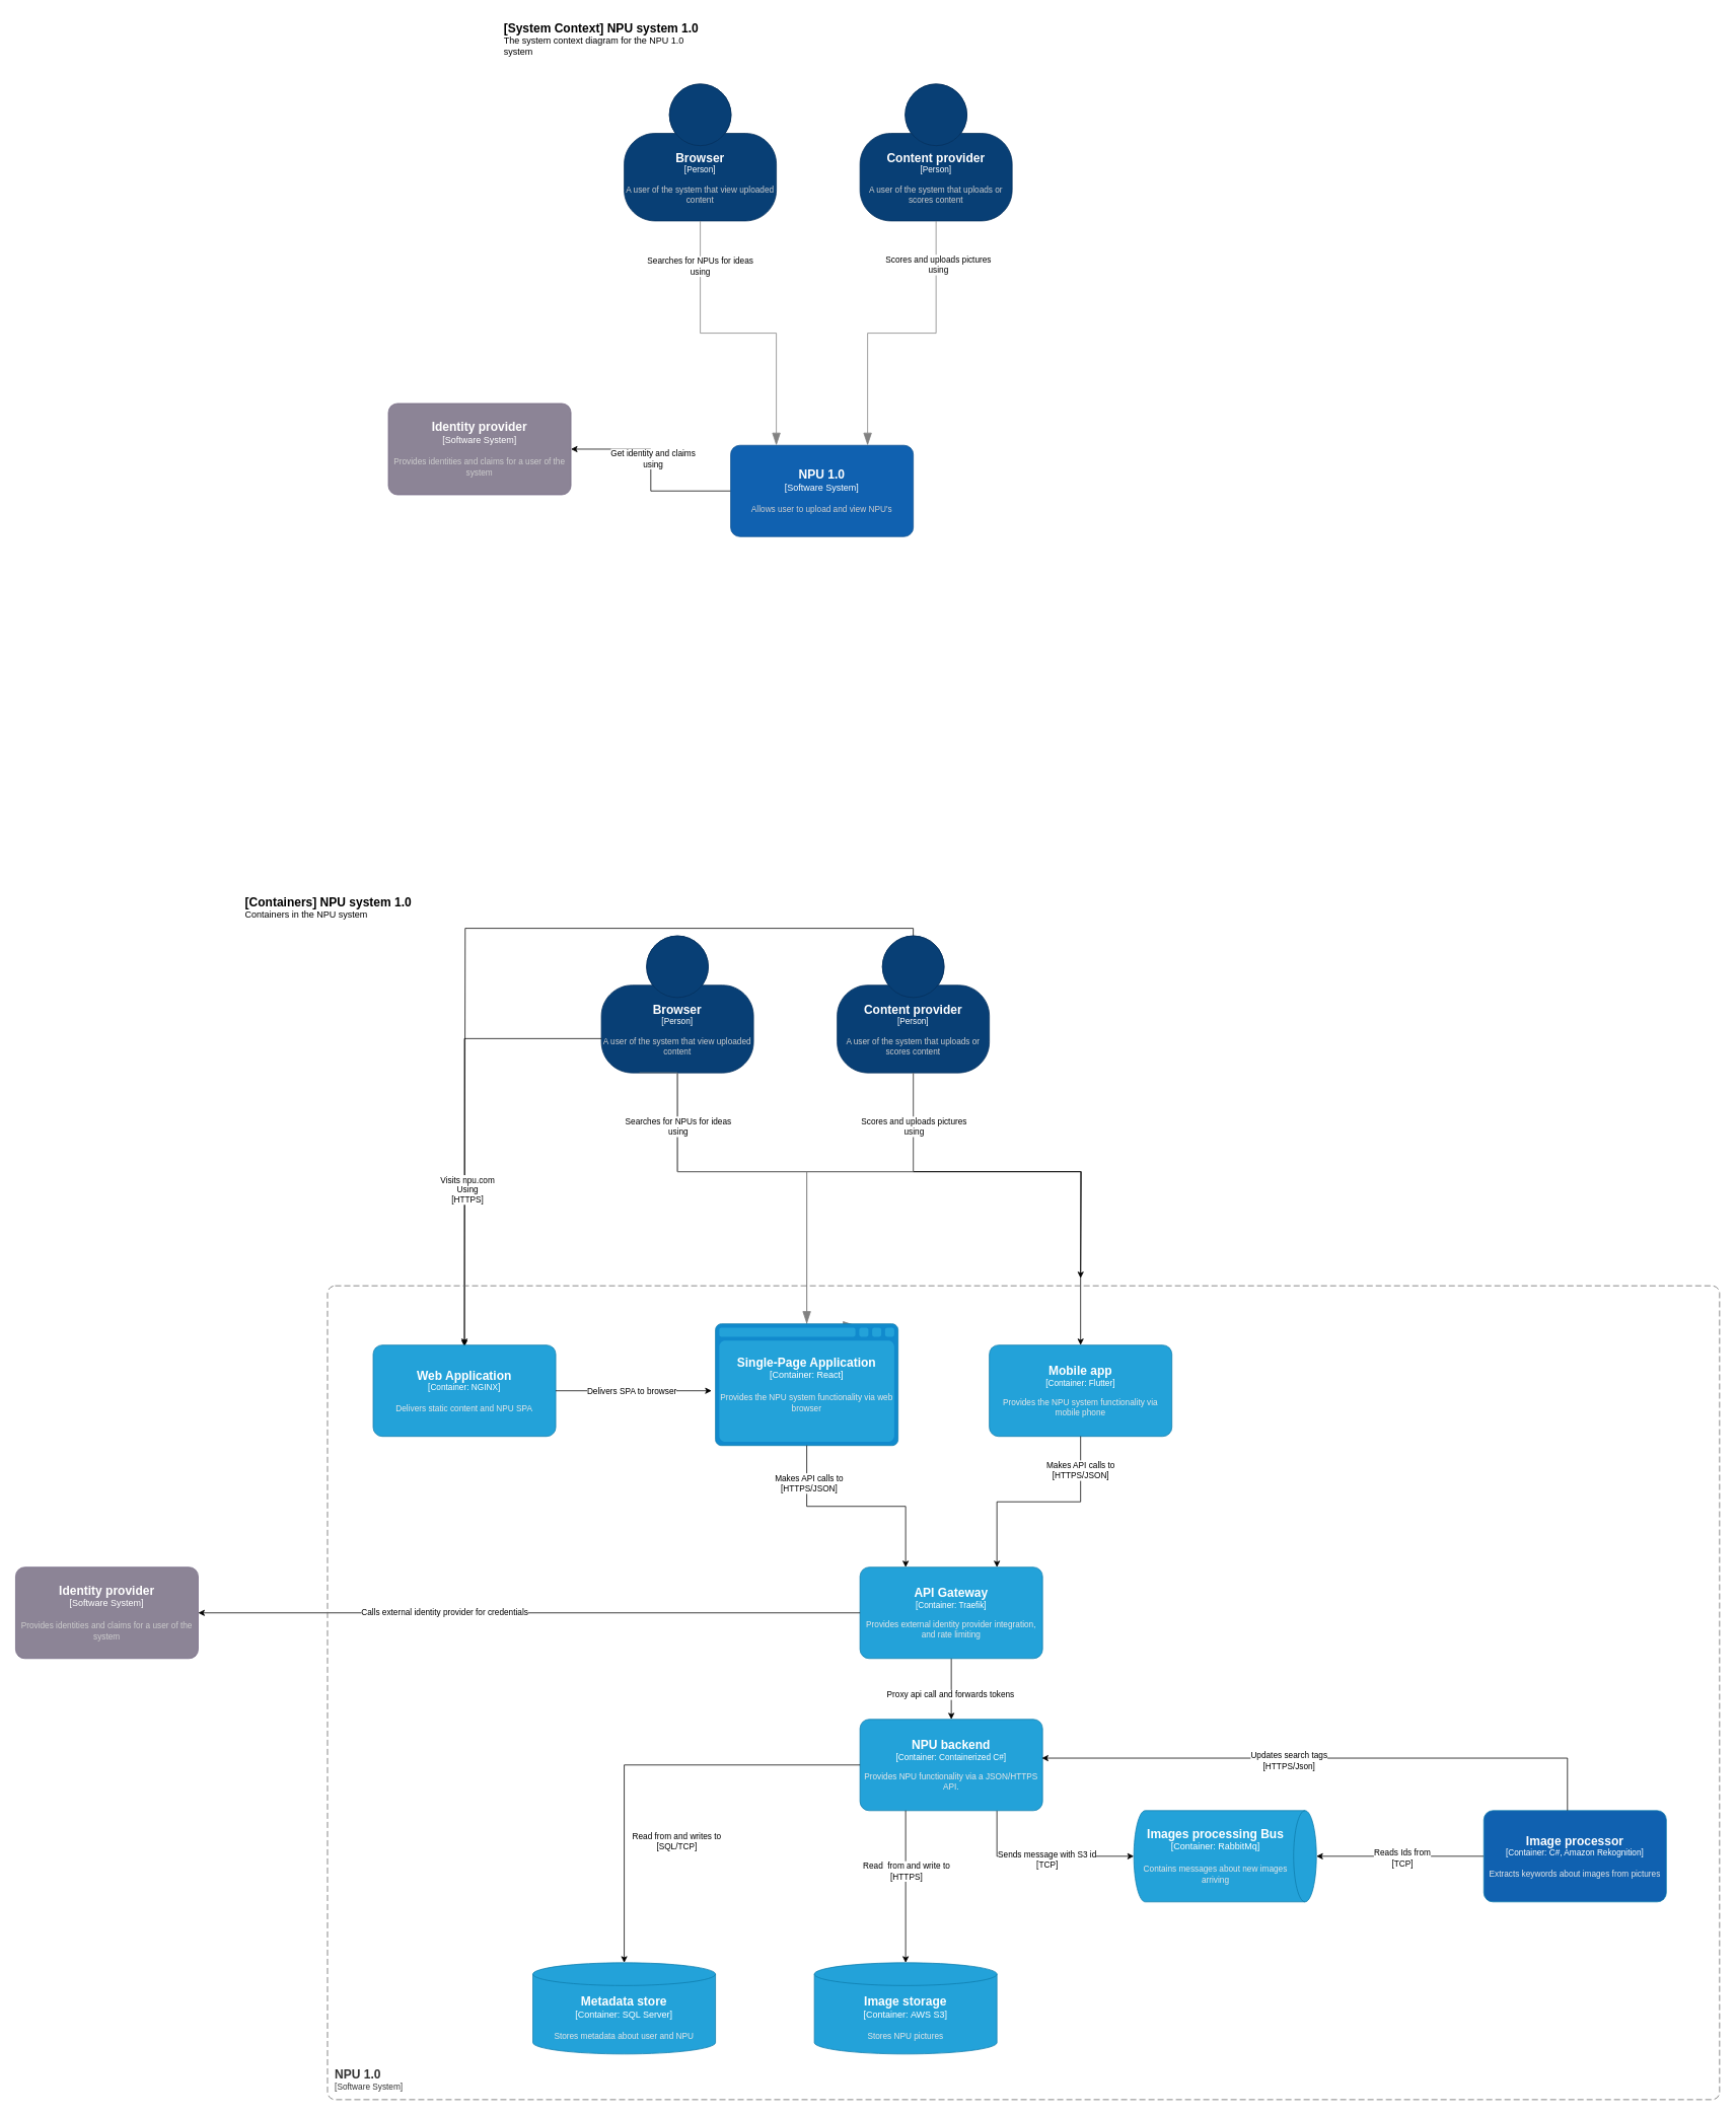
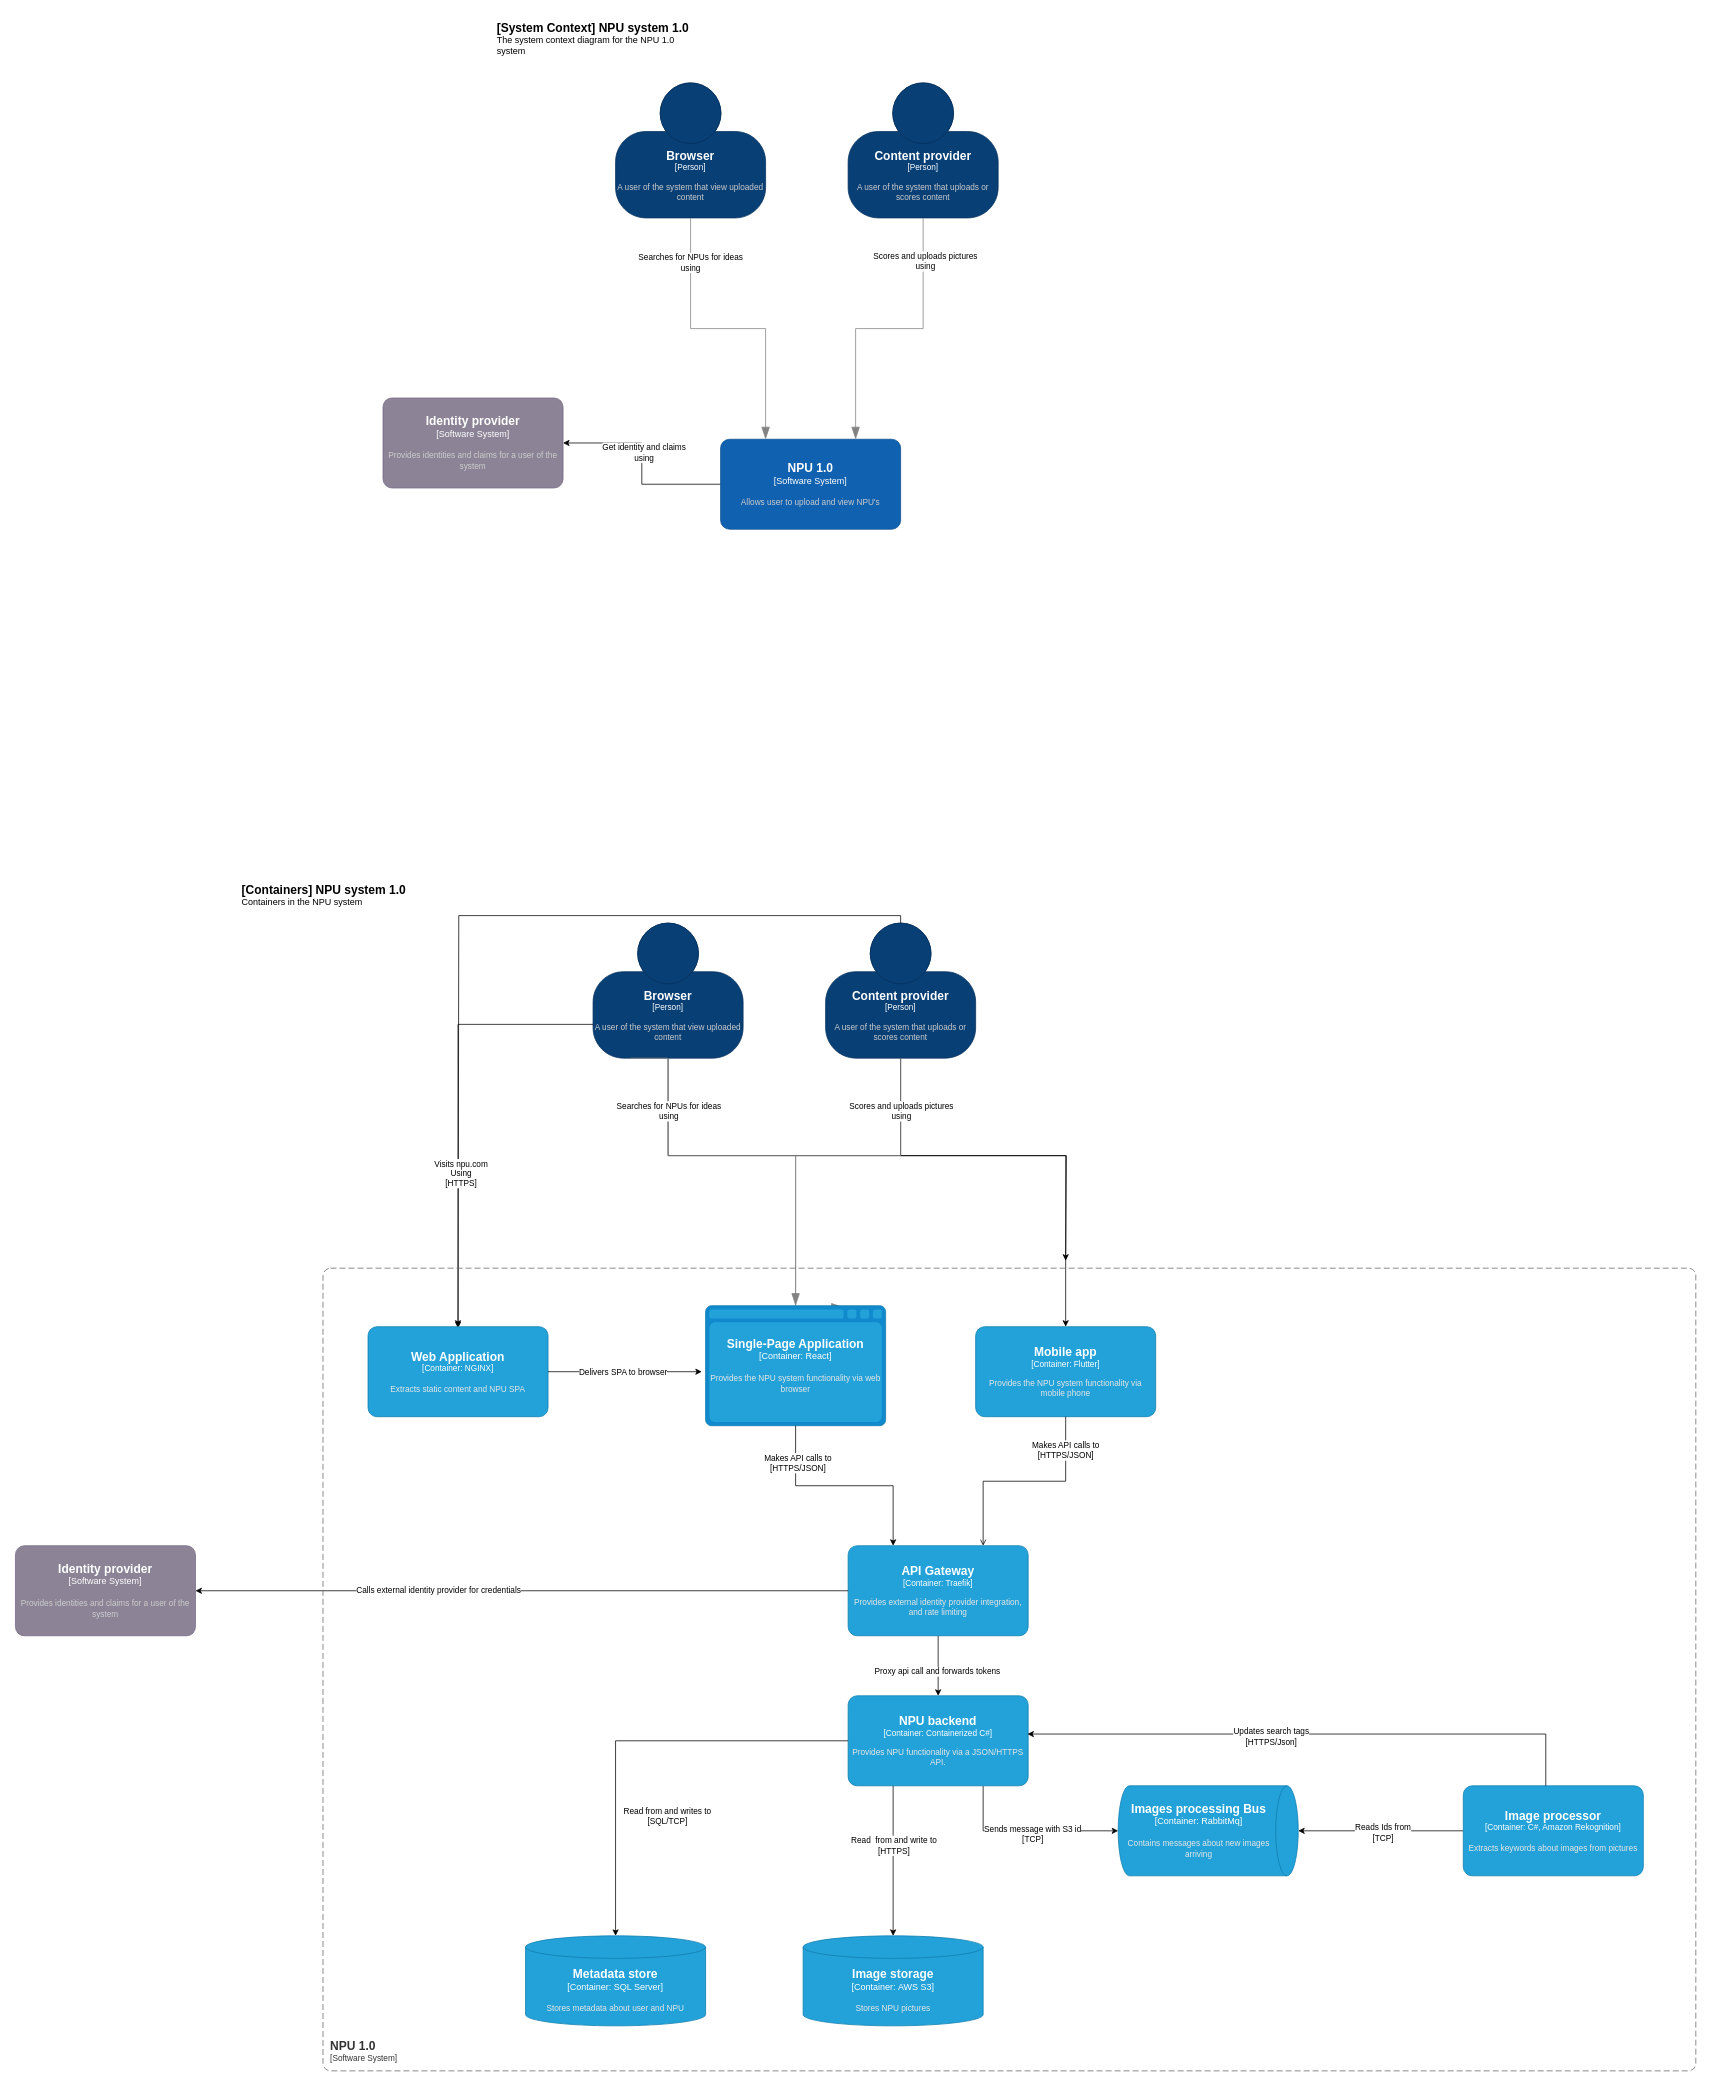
- <mxCell id="25" value="&lt;font style=&quot;font-size: 16px&quot;&gt;&lt;b&gt;Web Application&lt;/b&gt;&lt;/font&gt;&lt;div&gt;[Container: NGINX]&lt;/div&gt;&lt;br&gt;&lt;div&gt;&lt;font style=&quot;font-size: 11px&quot;&gt;&lt;font color=&quot;#E6E6E6&quot;&gt;Delivers static content and NPU SPA&lt;/font&gt;&lt;/div&gt;" style="rounded=1;whiteSpace=wrap;html=1;fontSize=11;labelBackgroundColor=none;fillColor=#23A2D9;fontColor=#ffffff;align=center;arcSize=10;strokeColor=#0E7DAD;metaEdit=1;resizable=0;points=[[0.25,0,0],[0.5,0,0],[0.75,0,0],[1,0.25,0],[1,0.5,0],[1,0.75,0],[0.75,1,0],[0.5,1,0],[0.25,1,0],[0,0.75,0],[0,0.5,0],[0,0.25,0]];" vertex="1" parent="1"><mxGeometry x="490" y="1768" width="240" height="120" as="geometry" /></mxCell>
+ <mxCell id="25" value="&lt;font style=&quot;font-size: 16px&quot;&gt;&lt;b&gt;Web Application&lt;/b&gt;&lt;/font&gt;&lt;div&gt;[Container: NGINX]&lt;/div&gt;&lt;br&gt;&lt;div&gt;&lt;font style=&quot;font-size: 11px&quot;&gt;&lt;font color=&quot;#E6E6E6&quot;&gt;Extracts static content and NPU SPA&lt;/font&gt;&lt;/div&gt;" style="rounded=1;whiteSpace=wrap;html=1;fontSize=11;labelBackgroundColor=none;fillColor=#23A2D9;fontColor=#ffffff;align=center;arcSize=10;strokeColor=#0E7DAD;metaEdit=1;resizable=0;points=[[0.25,0,0],[0.5,0,0],[0.75,0,0],[1,0.25,0],[1,0.5,0],[1,0.75,0],[0.75,1,0],[0.5,1,0],[0.25,1,0],[0,0.75,0],[0,0.5,0],[0,0.25,0]];" vertex="1" parent="1"><mxGeometry x="490" y="1768" width="240" height="120" as="geometry" /></mxCell>
- <mxCell id="36" style="edgeStyle=orthogonalEdgeStyle;rounded=0;orthogonalLoop=1;jettySize=auto;html=1;entryX=0.75;entryY=0;entryDx=0;entryDy=0;entryPerimeter=0;" edge="1" parent="1" source="28" target="42"><mxGeometry relative="1" as="geometry" /></mxCell>
+ <mxCell id="36" style="edgeStyle=orthogonalEdgeStyle;rounded=0;orthogonalLoop=1;jettySize=auto;html=1;entryX=0.75;entryY=0;entryDx=0;entryDy=0;entryPerimeter=0;endArrow=open;" edge="1" parent="1" source="28" target="42"><mxGeometry relative="1" as="geometry" /></mxCell>
- <mxCell id="54" value="&lt;font style=&quot;font-size: 16px&quot;&gt;&lt;b&gt;Image processor&lt;/b&gt;&lt;/font&gt;&lt;div&gt;[Container: C#, Amazon Rekognition]&lt;/div&gt;&lt;br&gt;&lt;div&gt;&lt;font style=&quot;font-size: 11px&quot;&gt;&lt;font color=&quot;#E6E6E6&quot;&gt;Extracts keywords about images from pictures&lt;/font&gt;&lt;/div&gt;" style="rounded=1;whiteSpace=wrap;html=1;fontSize=11;labelBackgroundColor=none;fillColor=#1061b0;fontColor=#ffffff;align=center;arcSize=10;strokeColor=#0E7DAD;metaEdit=1;resizable=0;points=[[0.25,0,0],[0.5,0,0],[0.75,0,0],[1,0.25,0],[1,0.5,0],[1,0.75,0],[0.75,1,0],[0.5,1,0],[0.25,1,0],[0,0.75,0],[0,0.5,0],[0,0.25,0]];" vertex="1" parent="1"><mxGeometry x="1950" y="2380" width="240" height="120" as="geometry" /></mxCell>
+ <mxCell id="54" value="&lt;font style=&quot;font-size: 16px&quot;&gt;&lt;b&gt;Image processor&lt;/b&gt;&lt;/font&gt;&lt;div&gt;[Container: C#, Amazon Rekognition]&lt;/div&gt;&lt;br&gt;&lt;div&gt;&lt;font style=&quot;font-size: 11px&quot;&gt;&lt;font color=&quot;#E6E6E6&quot;&gt;Extracts keywords about images from pictures&lt;/font&gt;&lt;/div&gt;" style="rounded=1;whiteSpace=wrap;html=1;fontSize=11;labelBackgroundColor=none;fillColor=#23A2D9;fontColor=#ffffff;align=center;arcSize=10;strokeColor=#0E7DAD;metaEdit=1;resizable=0;points=[[0.25,0,0],[0.5,0,0],[0.75,0,0],[1,0.25,0],[1,0.5,0],[1,0.75,0],[0.75,1,0],[0.5,1,0],[0.25,1,0],[0,0.75,0],[0,0.5,0],[0,0.25,0]];" vertex="1" parent="1"><mxGeometry x="1950" y="2380" width="240" height="120" as="geometry" /></mxCell>
